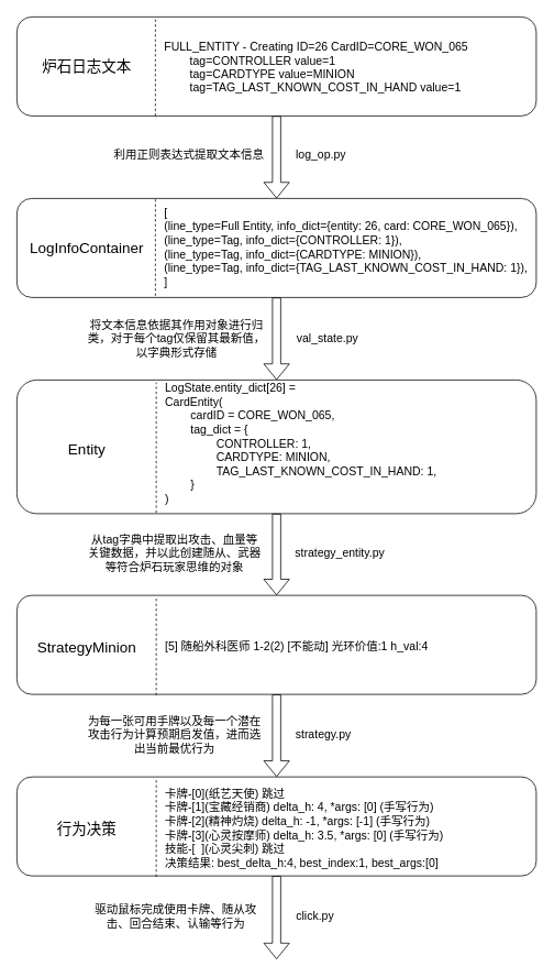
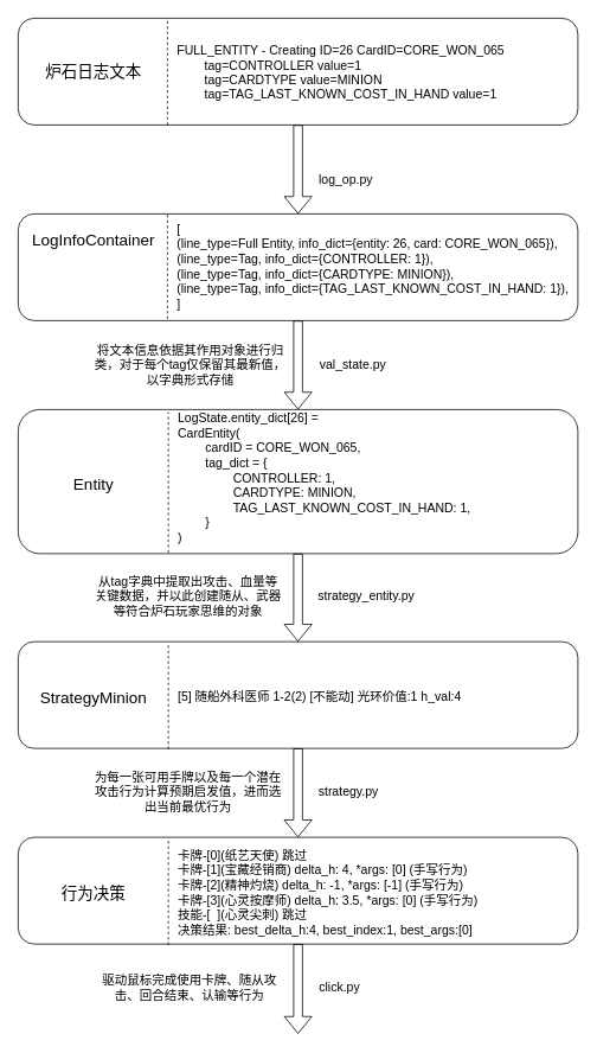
- <mxCell id="19" value="&lt;font style=&quot;font-size: 14px;&quot;&gt;利用正则表达式提取文本信息&lt;/font&gt;" style="text;html=1;align=center;verticalAlign=middle;whiteSpace=wrap;rounded=0;" vertex="1" parent="1"><mxGeometry x="134" y="172" width="190" height="30" as="geometry" /></mxCell>
- <mxCell id="24" value="&lt;font style=&quot;font-size: 14px;&quot;&gt;log_op.py&lt;/font&gt;" style="text;html=1;align=center;verticalAlign=middle;whiteSpace=wrap;rounded=0;" vertex="1" parent="1"><mxGeometry x="354" y="172" width="70" height="30" as="geometry" /></mxCell>
+ <mxCell id="24" value="&lt;font style=&quot;font-size: 14px;&quot;&gt;log_op.py&lt;/font&gt;" style="text;html=1;align=center;verticalAlign=middle;whiteSpace=wrap;rounded=0;" vertex="1" parent="1"><mxGeometry x="354" y="187" width="70" height="30" as="geometry" /></mxCell>
- <mxCell id="7" value="&lt;font style=&quot;font-size: 18px;&quot;&gt;LogInfoContainer&lt;/font&gt;" style="text;html=1;align=center;verticalAlign=middle;whiteSpace=wrap;rounded=0;" parent="1" vertex="1"><mxGeometry x="34" y="285" width="142" height="30" as="geometry" /></mxCell>
+ <mxCell id="7" value="&lt;font style=&quot;font-size: 18px;&quot;&gt;LogInfoContainer&lt;/font&gt;" style="text;html=1;align=center;verticalAlign=middle;whiteSpace=wrap;rounded=0;" parent="1" vertex="1"><mxGeometry x="34" y="255" width="142" height="30" as="geometry" /></mxCell>
